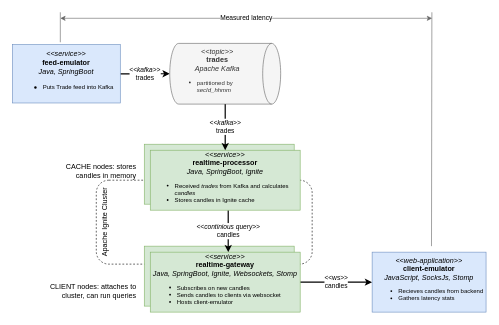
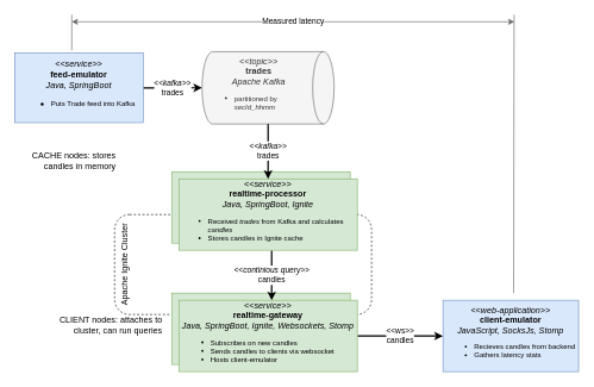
- <mxCell id="14" value="CACHE nodes: stores candles in memory" style="text;html=1;strokeColor=none;fillColor=none;align=right;verticalAlign=middle;whiteSpace=wrap;rounded=0;dashed=1;labelBackgroundColor=none;" vertex="1" parent="1"><mxGeometry x="88.74" y="270" width="140" height="30" as="geometry" /></mxCell>
+ <mxCell id="14" value="CACHE nodes: stores candles in memory" style="text;html=1;strokeColor=none;fillColor=none;align=right;verticalAlign=middle;whiteSpace=wrap;rounded=0;dashed=1;labelBackgroundColor=none;" vertex="1" parent="1"><mxGeometry x="23.74" y="210" width="140" height="30" as="geometry" /></mxCell>
- <mxCell id="15" value="CLIENT nodes: attaches to cluster, can run queries" style="text;html=1;strokeColor=none;fillColor=none;align=right;verticalAlign=middle;whiteSpace=wrap;rounded=0;dashed=1;" vertex="1" parent="1"><mxGeometry x="78.11" y="470" width="150.63" height="30" as="geometry" /></mxCell>
+ <mxCell id="15" value="CLIENT nodes: attaches to cluster, can run queries" style="text;html=1;strokeColor=none;fillColor=none;align=right;verticalAlign=middle;whiteSpace=wrap;rounded=0;dashed=1;" vertex="1" parent="1"><mxGeometry x="78.11" y="440" width="150.63" height="30" as="geometry" /></mxCell>
